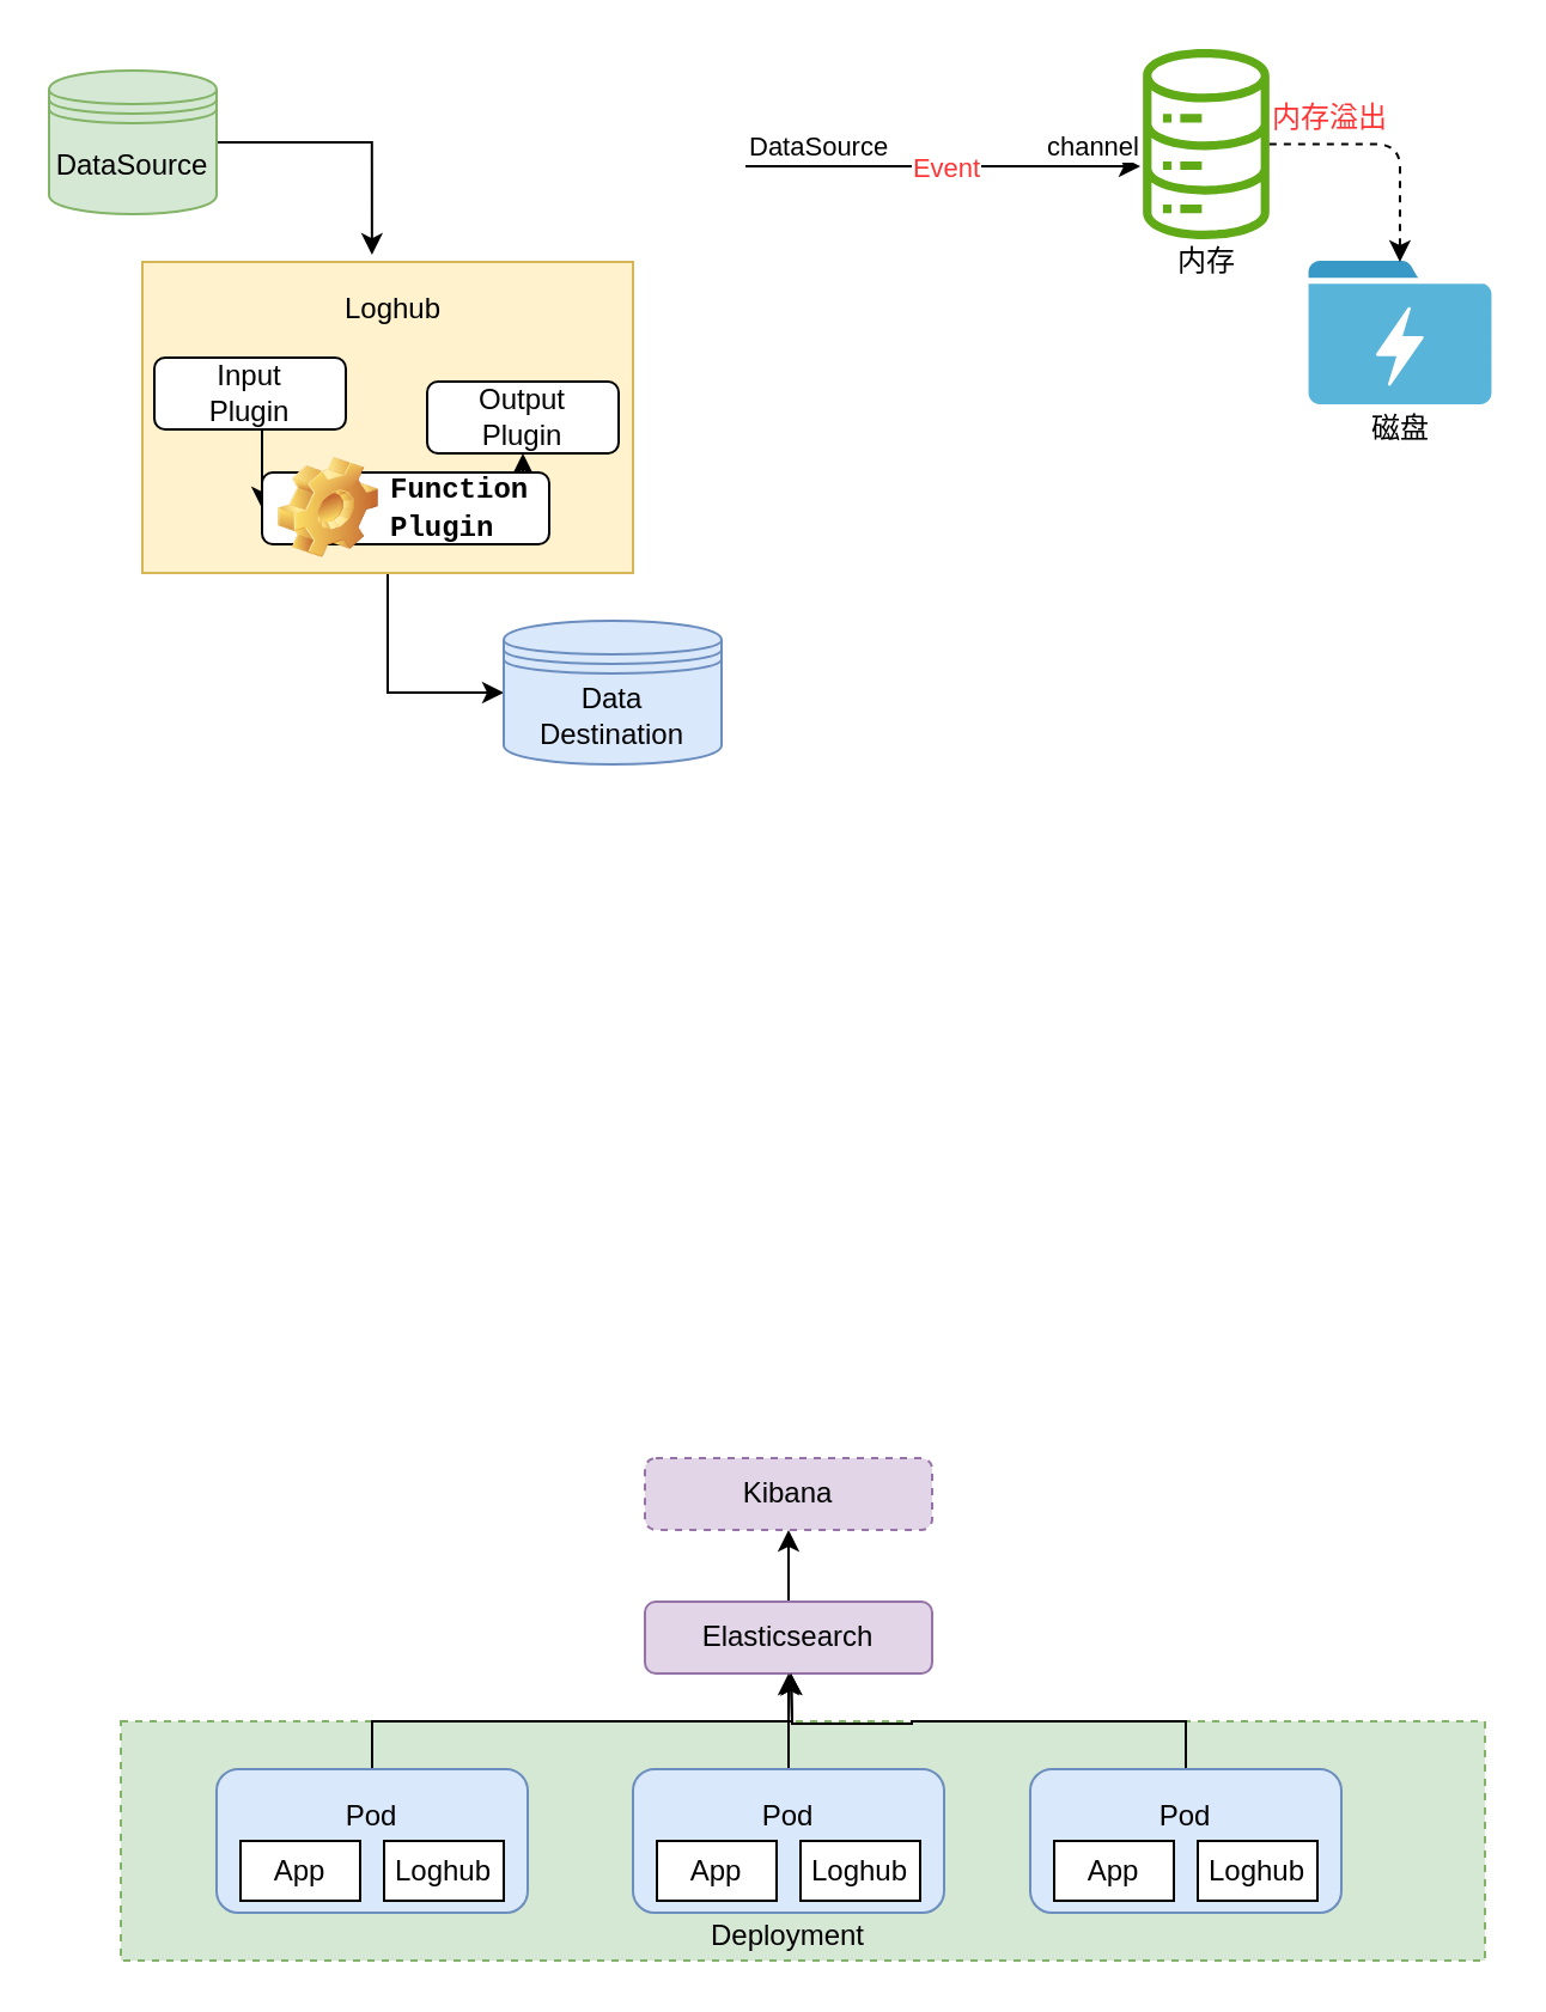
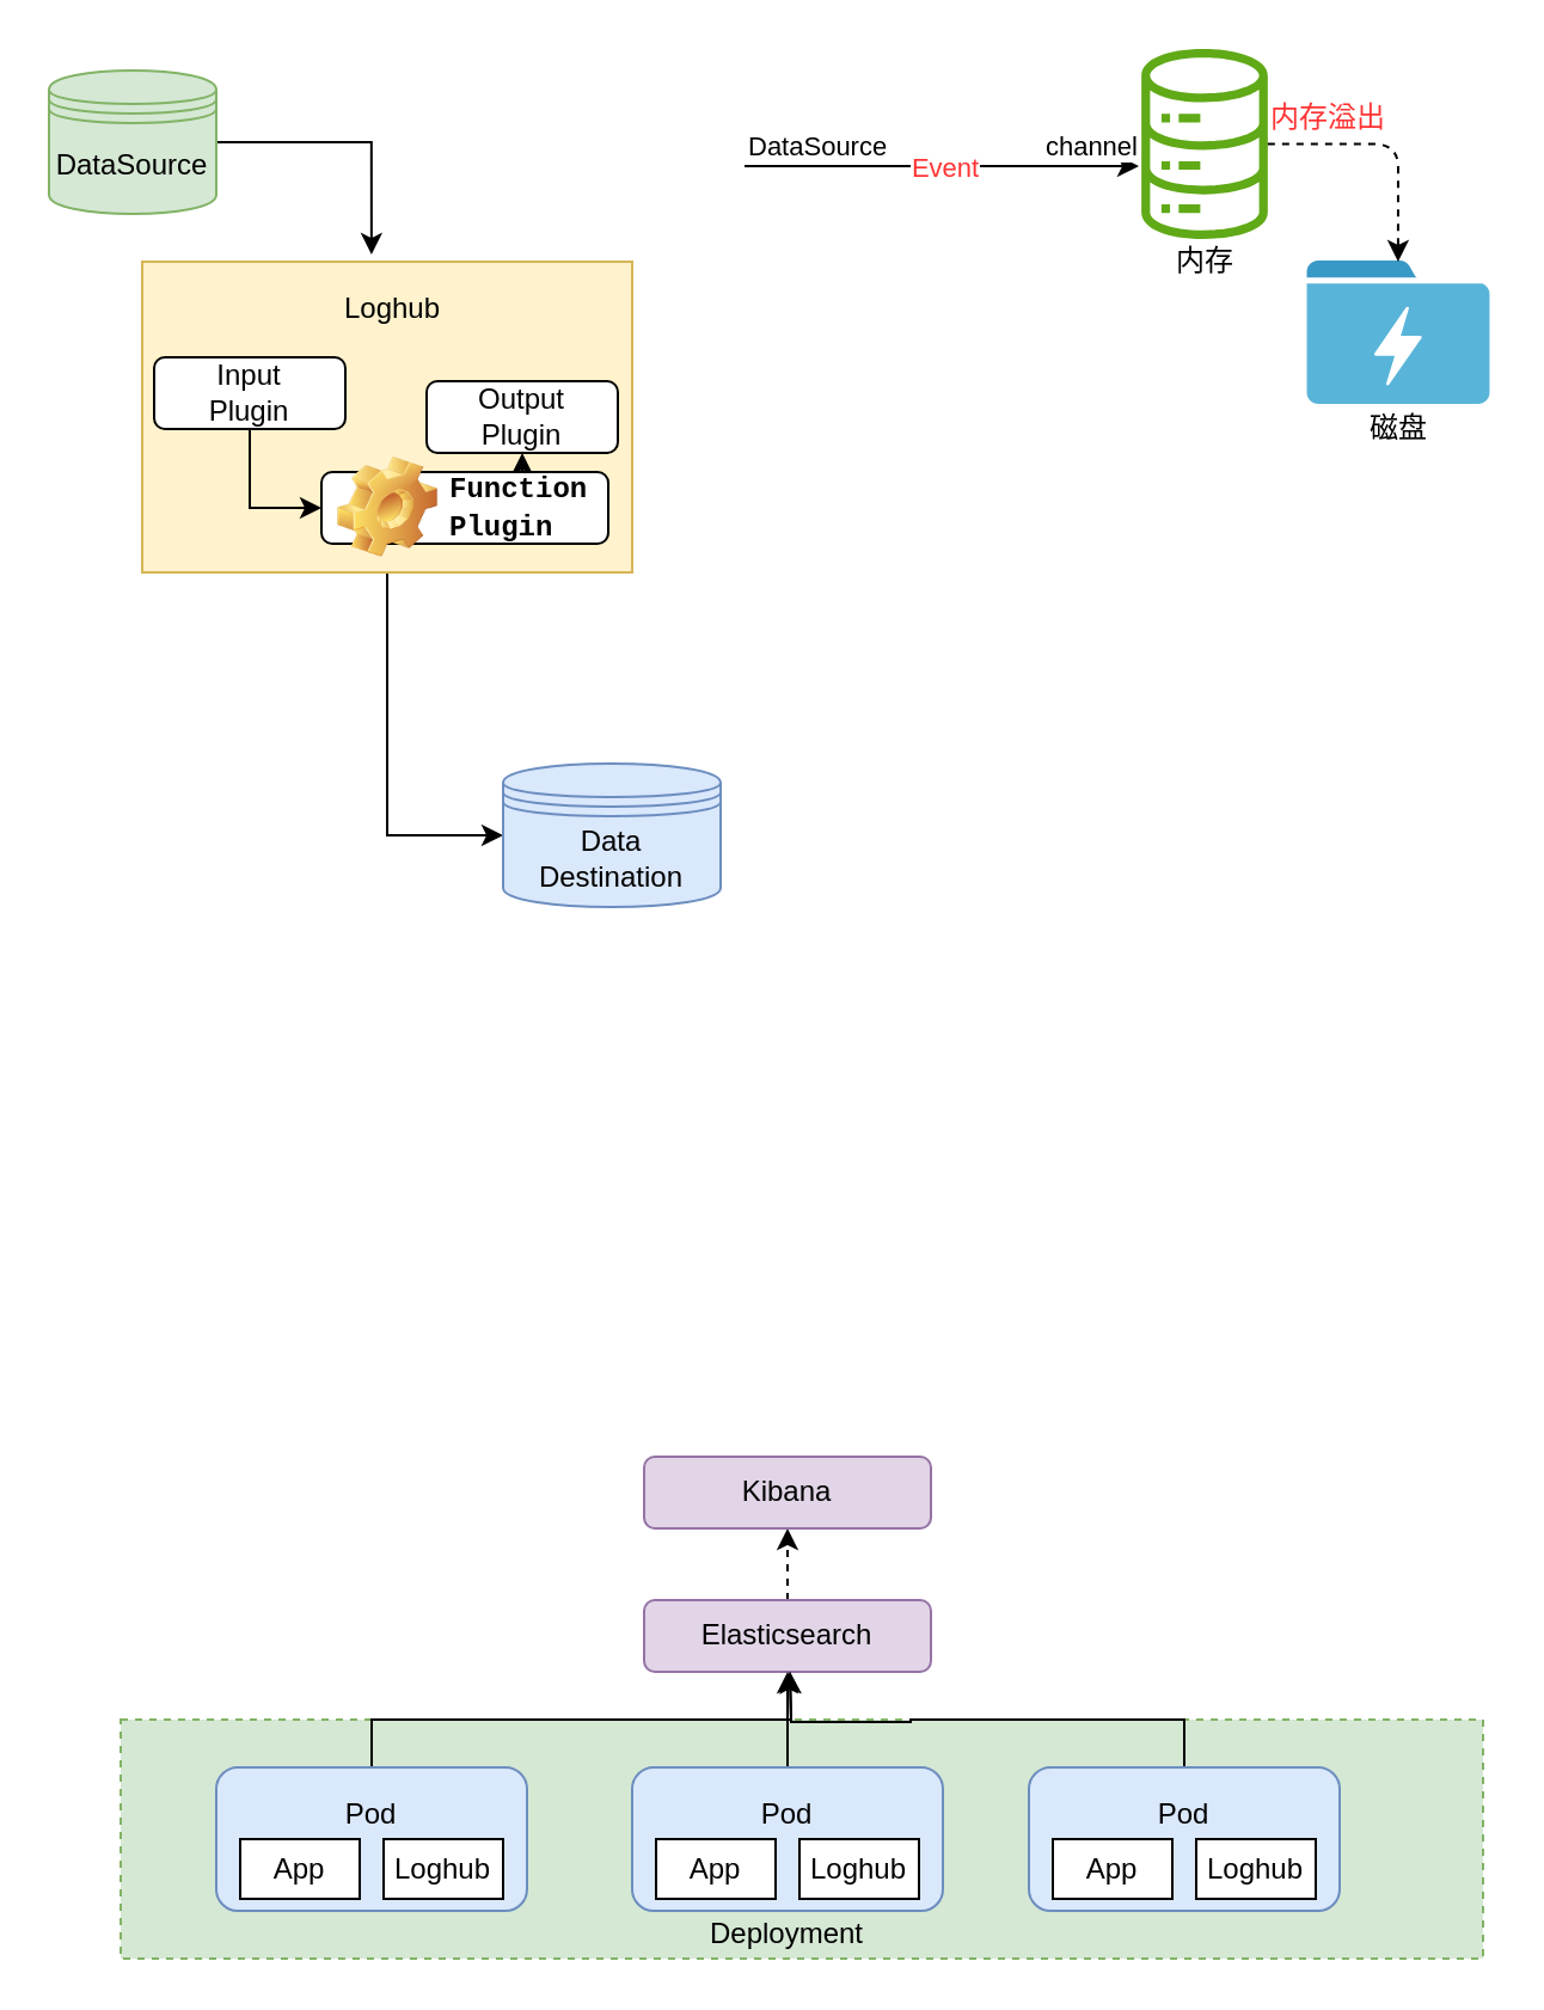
- <mxCell id="31" value="&lt;font face=&quot;Courier New&quot;&gt;Function&lt;br&gt;Plugin&lt;/font&gt;" style="label;whiteSpace=wrap;html=1;image=img/clipart/Gear_128x128.png" vertex="1" parent="1"><mxGeometry x="109" y="197" width="120" height="30" as="geometry" /></mxCell>
+ <mxCell id="31" value="&lt;font face=&quot;Courier New&quot;&gt;Function&lt;br&gt;Plugin&lt;/font&gt;" style="label;whiteSpace=wrap;html=1;image=img/clipart/Gear_128x128.png" vertex="1" parent="1"><mxGeometry x="134" y="197" width="120" height="30" as="geometry" /></mxCell>
- <mxCell id="25" value="Data&lt;br&gt;Destination" style="shape=datastore;whiteSpace=wrap;html=1;fillColor=#dae8fc;strokeColor=#6c8ebf;" vertex="1" parent="1"><mxGeometry x="210" y="259" width="91" height="60" as="geometry" /></mxCell>
+ <mxCell id="25" value="Data&lt;br&gt;Destination" style="shape=datastore;whiteSpace=wrap;html=1;fillColor=#dae8fc;strokeColor=#6c8ebf;" vertex="1" parent="1"><mxGeometry x="210" y="319" width="91" height="60" as="geometry" /></mxCell>
- <mxCell id="5" value="Kibana" style="rounded=1;whiteSpace=wrap;html=1;fillColor=#e1d5e7;strokeColor=#9673a6;dashed=1;" vertex="1" parent="1"><mxGeometry x="269" y="609" width="120" height="30" as="geometry" /></mxCell>
+ <mxCell id="5" value="Kibana" style="rounded=1;whiteSpace=wrap;html=1;fillColor=#e1d5e7;strokeColor=#9673a6;" vertex="1" parent="1"><mxGeometry x="269" y="609" width="120" height="30" as="geometry" /></mxCell>
- <mxCell id="2" style="edgeStyle=orthogonalEdgeStyle;rounded=0;orthogonalLoop=1;jettySize=auto;html=1;exitX=0.5;exitY=0;exitDx=0;exitDy=0;entryX=0.5;entryY=1;entryDx=0;entryDy=0;" edge="1" parent="1" source="3" target="5"><mxGeometry relative="1" as="geometry" /></mxCell>
+ <mxCell id="2" style="edgeStyle=orthogonalEdgeStyle;rounded=0;orthogonalLoop=1;jettySize=auto;html=1;exitX=0.5;exitY=0;exitDx=0;exitDy=0;entryX=0.5;entryY=1;entryDx=0;entryDy=0;dashed=1;" edge="1" parent="1" source="3" target="5"><mxGeometry relative="1" as="geometry" /></mxCell>
